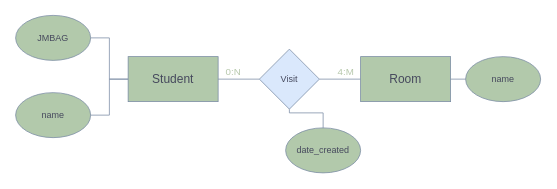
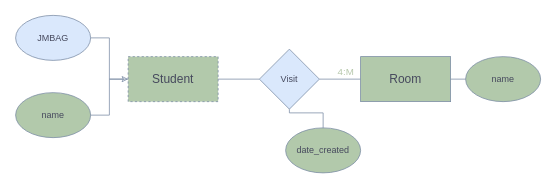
- <mxCell id="6" value="JMBAG" style="ellipse;whiteSpace=wrap;html=1;strokeColor=#788AA3;fontColor=#46495D;fillColor=#B2C9AB;" parent="1" vertex="1"><mxGeometry x="20" y="20" width="100" height="60" as="geometry" /></mxCell>
+ <mxCell id="6" value="JMBAG" style="ellipse;whiteSpace=wrap;html=1;strokeColor=#788AA3;fontColor=#46495D;fillColor=#dae8fc;" parent="1" vertex="1"><mxGeometry x="20" y="20" width="100" height="60" as="geometry" /></mxCell>
- <mxCell id="5" style="edgeStyle=orthogonalEdgeStyle;rounded=0;orthogonalLoop=1;jettySize=auto;html=1;entryX=0;entryY=0.5;entryDx=0;entryDy=0;strokeColor=#788AA3;fontColor=#46495D;fillColor=#B2C9AB;endArrow=none;endFill=0;" parent="1" source="6" target="3" edge="1"><mxGeometry relative="1" as="geometry" /></mxCell>
+ <mxCell id="5" style="edgeStyle=orthogonalEdgeStyle;rounded=0;orthogonalLoop=1;jettySize=auto;html=1;entryX=0;entryY=0.5;entryDx=0;entryDy=0;strokeColor=#788AA3;fontColor=#46495D;fillColor=#B2C9AB;endArrow=classic;endFill=0;" parent="1" source="6" target="3" edge="1"><mxGeometry relative="1" as="geometry" /></mxCell>
- <mxCell id="13" value="0:N" style="text;html=1;align=center;verticalAlign=middle;resizable=0;points=[];autosize=1;strokeColor=none;fillColor=none;fontSize=13;fontFamily=Helvetica;sketch=1;hachureGap=4;jiggle=2;curveFitting=1;labelBackgroundColor=none;fontColor=#b7c8ac;" vertex="1" parent="1"><mxGeometry x="290" y="80" width="40" height="30" as="geometry" /></mxCell>
- <mxCell id="3" value="Student" style="rounded=0;whiteSpace=wrap;html=1;strokeColor=#788AA3;fontColor=#46495D;fillColor=#B2C9AB;labelBackgroundColor=none;fontSize=16;" parent="1" vertex="1"><mxGeometry x="170" y="75" width="120" height="60" as="geometry" /></mxCell>
+ <mxCell id="3" value="Student" style="rounded=0;whiteSpace=wrap;html=1;strokeColor=#788AA3;fontColor=#46495D;fillColor=#B2C9AB;labelBackgroundColor=none;fontSize=16;dashed=1;" parent="1" vertex="1"><mxGeometry x="170" y="75" width="120" height="60" as="geometry" /></mxCell>
